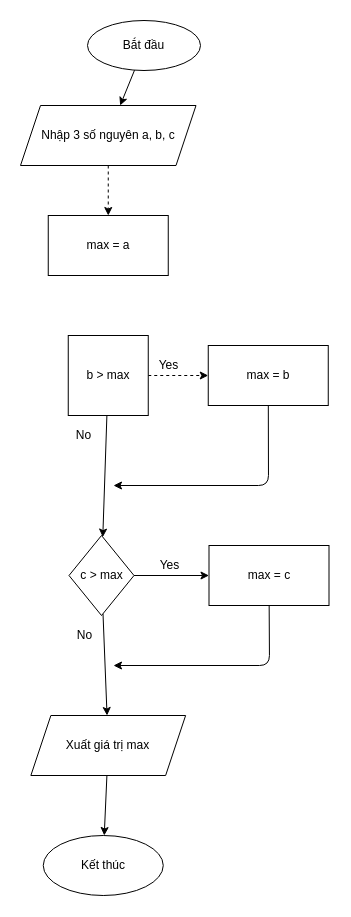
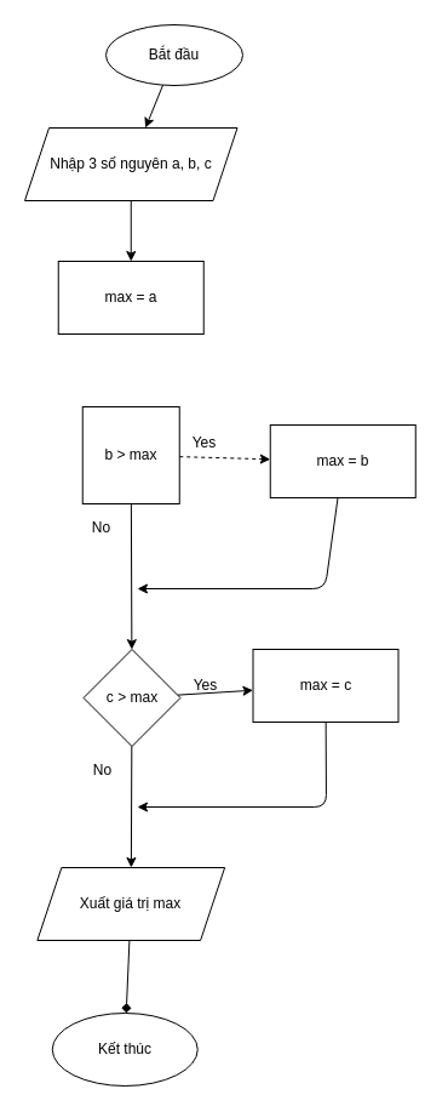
- <mxCell id="4" value="" style="edgeStyle=none;html=1;dashed=1;" edge="1" parent="1" source="5" target="6"><mxGeometry relative="1" as="geometry" /></mxCell>
+ <mxCell id="4" value="" style="edgeStyle=none;html=1;" edge="1" parent="1" source="5" target="6"><mxGeometry relative="1" as="geometry" /></mxCell>
- <mxCell id="11" value="max = b" style="whiteSpace=wrap;html=1;" vertex="1" parent="1"><mxGeometry x="207.75" y="345" width="120" height="60" as="geometry" /></mxCell>
+ <mxCell id="11" value="max = b" style="whiteSpace=wrap;html=1;" vertex="1" parent="1"><mxGeometry x="222.75" y="350" width="120" height="60" as="geometry" /></mxCell>
- <mxCell id="14" value="c &amp;gt; max" style="rhombus;whiteSpace=wrap;html=1;" vertex="1" parent="1"><mxGeometry x="68.5" y="535" width="65" height="80" as="geometry" /></mxCell>
+ <mxCell id="14" value="c &amp;gt; max" style="rhombus;whiteSpace=wrap;html=1;" vertex="1" parent="1"><mxGeometry x="68.5" y="535" width="80" height="80" as="geometry" /></mxCell>
- <mxCell id="18" value="max = c" style="whiteSpace=wrap;html=1;" vertex="1" parent="1"><mxGeometry x="208.5" y="545" width="120" height="60" as="geometry" /></mxCell>
+ <mxCell id="18" value="max = c" style="whiteSpace=wrap;html=1;" vertex="1" parent="1"><mxGeometry x="208.5" y="535" width="120" height="60" as="geometry" /></mxCell>
- <mxCell id="19" value="" style="edgeStyle=none;html=1;" edge="1" parent="1" source="20" target="21"><mxGeometry relative="1" as="geometry" /></mxCell>
+ <mxCell id="19" value="" style="edgeStyle=none;html=1;endArrow=diamond;" edge="1" parent="1" source="20" target="21"><mxGeometry relative="1" as="geometry" /></mxCell>
